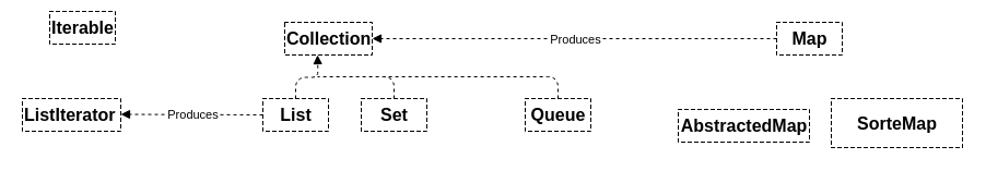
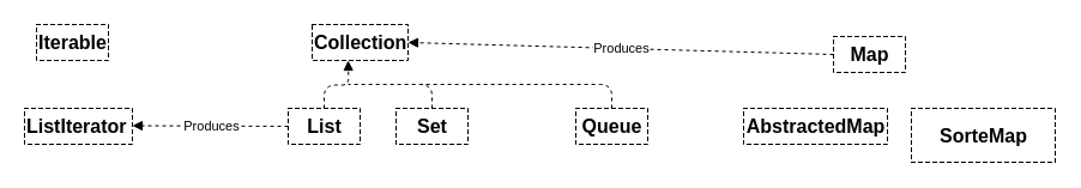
- <mxCell id="2" value="&lt;b&gt;&lt;font style=&quot;font-size: 16px&quot;&gt;Iterable&lt;/font&gt;&lt;/b&gt;" style="shape=partialRectangle;html=1;top=1;align=left;dashed=1;" vertex="1" parent="1"><mxGeometry x="45" y="10" width="60" height="30" as="geometry" /></mxCell>
+ <mxCell id="2" value="&lt;b&gt;&lt;font style=&quot;font-size: 16px&quot;&gt;Iterable&lt;/font&gt;&lt;/b&gt;" style="shape=partialRectangle;html=1;top=1;align=left;dashed=1;" vertex="1" parent="1"><mxGeometry x="30" y="20" width="60" height="30" as="geometry" /></mxCell>
- <mxCell id="4" value="&lt;b&gt;&lt;font style=&quot;font-size: 16px&quot;&gt;Map&lt;/font&gt;&lt;/b&gt;" style="shape=partialRectangle;html=1;top=1;align=center;dashed=1;" vertex="1" parent="1"><mxGeometry x="710" y="20" width="60" height="30" as="geometry" /></mxCell>
+ <mxCell id="4" value="&lt;b&gt;&lt;font style=&quot;font-size: 16px&quot;&gt;Map&lt;/font&gt;&lt;/b&gt;" style="shape=partialRectangle;html=1;top=1;align=center;dashed=1;" vertex="1" parent="1"><mxGeometry x="695" y="30" width="60" height="30" as="geometry" /></mxCell>
- <mxCell id="19" value="&lt;b&gt;&lt;font style=&quot;font-size: 16px&quot;&gt;AbstractedMap&lt;/font&gt;&lt;/b&gt;" style="shape=partialRectangle;html=1;top=1;align=center;dashed=1;" vertex="1" parent="1"><mxGeometry x="620" y="100" width="120" height="30" as="geometry" /></mxCell>
+ <mxCell id="19" value="&lt;b&gt;&lt;font style=&quot;font-size: 16px&quot;&gt;AbstractedMap&lt;/font&gt;&lt;/b&gt;" style="shape=partialRectangle;html=1;top=1;align=center;dashed=1;" vertex="1" parent="1"><mxGeometry x="620" y="90" width="120" height="30" as="geometry" /></mxCell>
